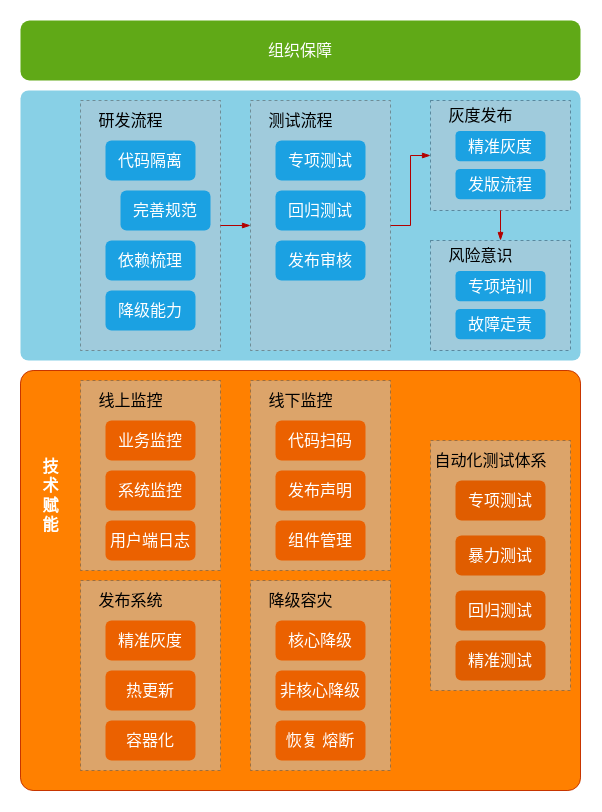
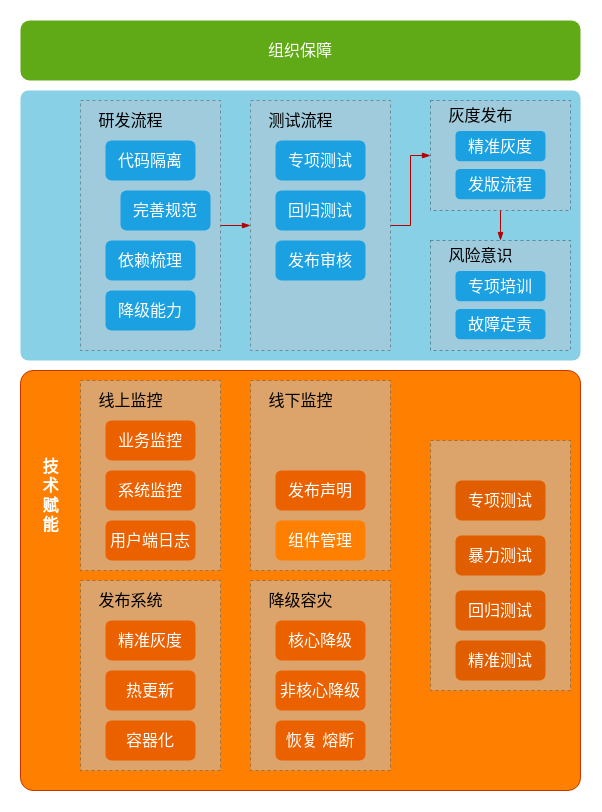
- <mxCell id="38" value="代码扫码" style="rounded=1;whiteSpace=wrap;html=1;dashed=1;fontSize=16;fontColor=#ffffff;fillColor=#EB6100;strokeColor=none;" vertex="1" parent="1"><mxGeometry x="275" y="420" width="90" height="40" as="geometry" /></mxCell>
- <mxCell id="53" value="&lt;span style=&quot;font-weight: 400&quot;&gt;&lt;font style=&quot;font-size: 16px&quot;&gt;自动化测试体系&lt;/font&gt;&lt;/span&gt;" style="text;strokeColor=none;fillColor=none;html=1;fontSize=16;fontStyle=1;verticalAlign=middle;align=center;dashed=1;" vertex="1" parent="51"><mxGeometry width="120" height="40" as="geometry" /></mxCell>
- <mxCell id="40" value="组件管理" style="rounded=1;whiteSpace=wrap;html=1;dashed=1;fontSize=16;fontColor=#ffffff;fillColor=#EB6100;strokeColor=none;" vertex="1" parent="1"><mxGeometry x="275" y="520" width="90" height="40" as="geometry" /></mxCell>
+ <mxCell id="40" value="组件管理" style="rounded=1;whiteSpace=wrap;html=1;dashed=1;fontSize=16;fontColor=#ffffff;fillColor=#ff8000;strokeColor=none;" vertex="1" parent="1"><mxGeometry x="275" y="520" width="90" height="40" as="geometry" /></mxCell>
